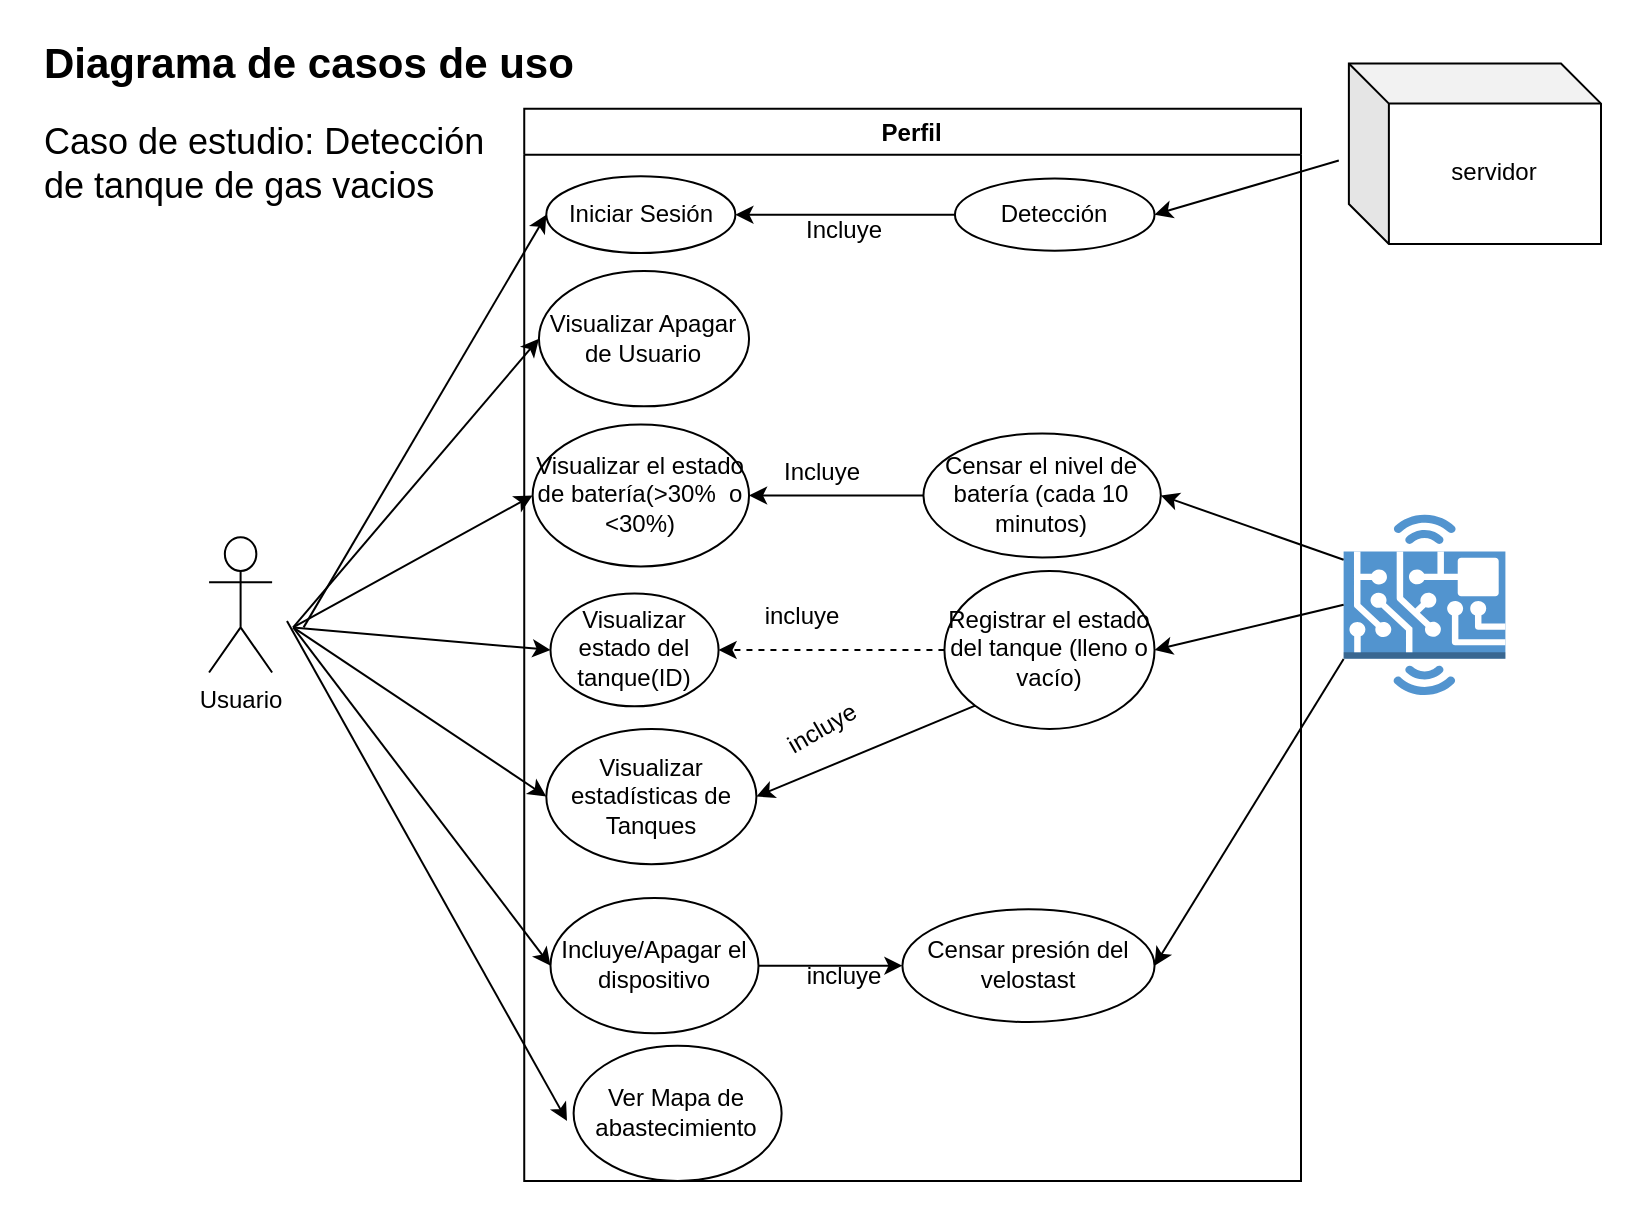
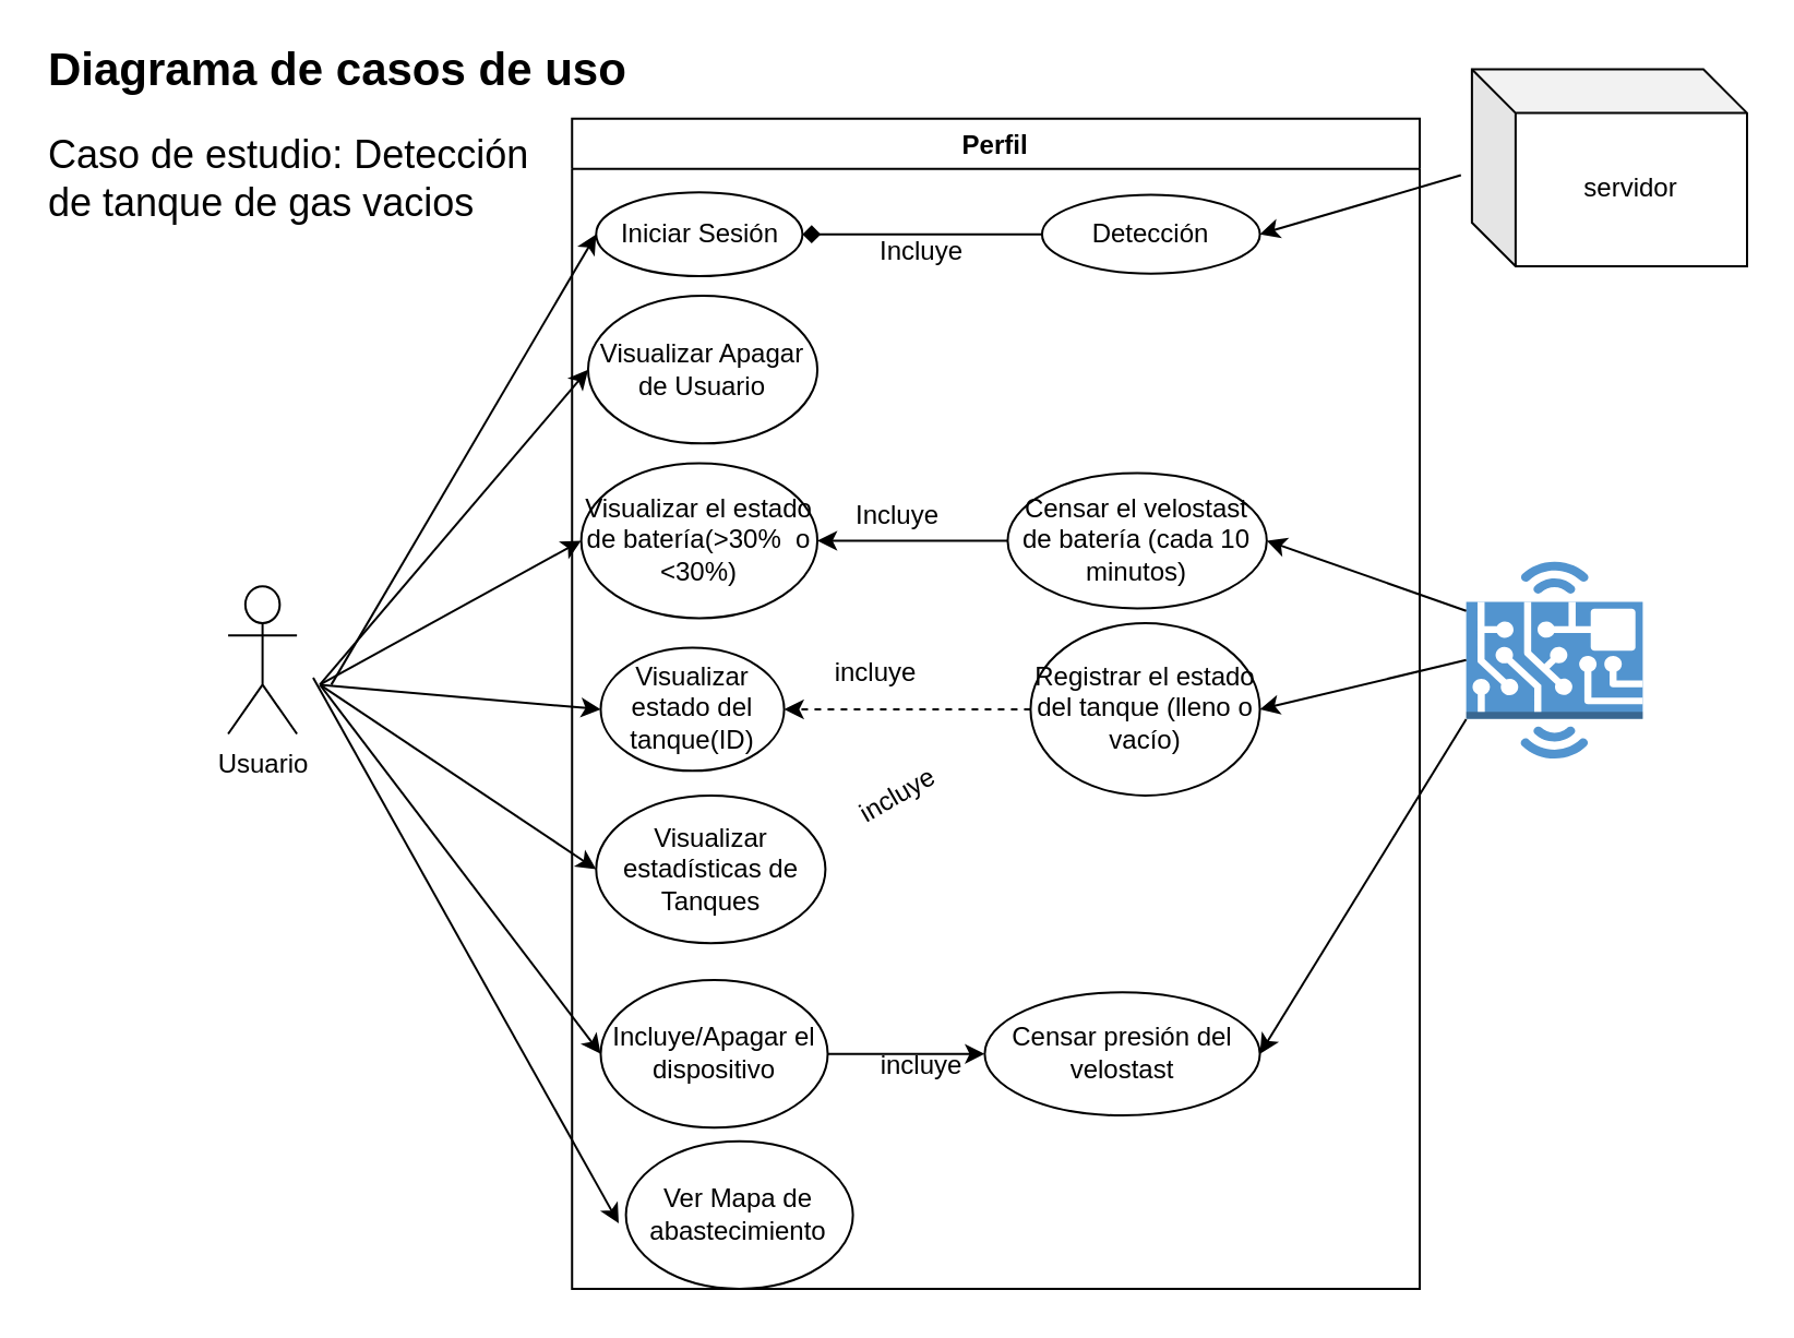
- <mxCell id="22" value="" style="endArrow=classic;html=1;entryX=1;entryY=0.5;entryDx=0;entryDy=0;exitX=0;exitY=0.5;exitDx=0;exitDy=0;" parent="7" source="21" target="20" edge="1"><mxGeometry width="50" height="50" relative="1" as="geometry"><mxPoint x="136.566" y="101.489" as="sourcePoint" /><mxPoint x="189.091" y="45.106" as="targetPoint" /></mxGeometry></mxCell>
+ <mxCell id="22" value="" style="endArrow=diamond;html=1;entryX=1;entryY=0.5;entryDx=0;entryDy=0;exitX=0;exitY=0.5;exitDx=0;exitDy=0;" parent="7" source="21" target="20" edge="1"><mxGeometry width="50" height="50" relative="1" as="geometry"><mxPoint x="136.566" y="101.489" as="sourcePoint" /><mxPoint x="189.091" y="45.106" as="targetPoint" /></mxGeometry></mxCell>
- <mxCell id="15" value="Censar el nivel de batería (cada 10 minutos)" style="ellipse;whiteSpace=wrap;html=1;" parent="7" vertex="1"><mxGeometry x="199.597" y="162.383" width="118.707" height="62.021" as="geometry" /></mxCell>
+ <mxCell id="15" value="Censar el velostast de batería (cada 10 minutos)" style="ellipse;whiteSpace=wrap;html=1;" parent="7" vertex="1"><mxGeometry x="199.597" y="162.383" width="118.707" height="62.021" as="geometry" /></mxCell>
- <mxCell id="27" value="" style="endArrow=classic;html=1;entryX=1;entryY=0.5;entryDx=0;entryDy=0;exitX=0;exitY=1;exitDx=0;exitDy=0;" parent="7" source="11" target="24" edge="1"><mxGeometry width="50" height="50" relative="1" as="geometry"><mxPoint x="234.263" y="298.825" as="sourcePoint" /><mxPoint x="139.718" y="321.378" as="targetPoint" /></mxGeometry></mxCell>
